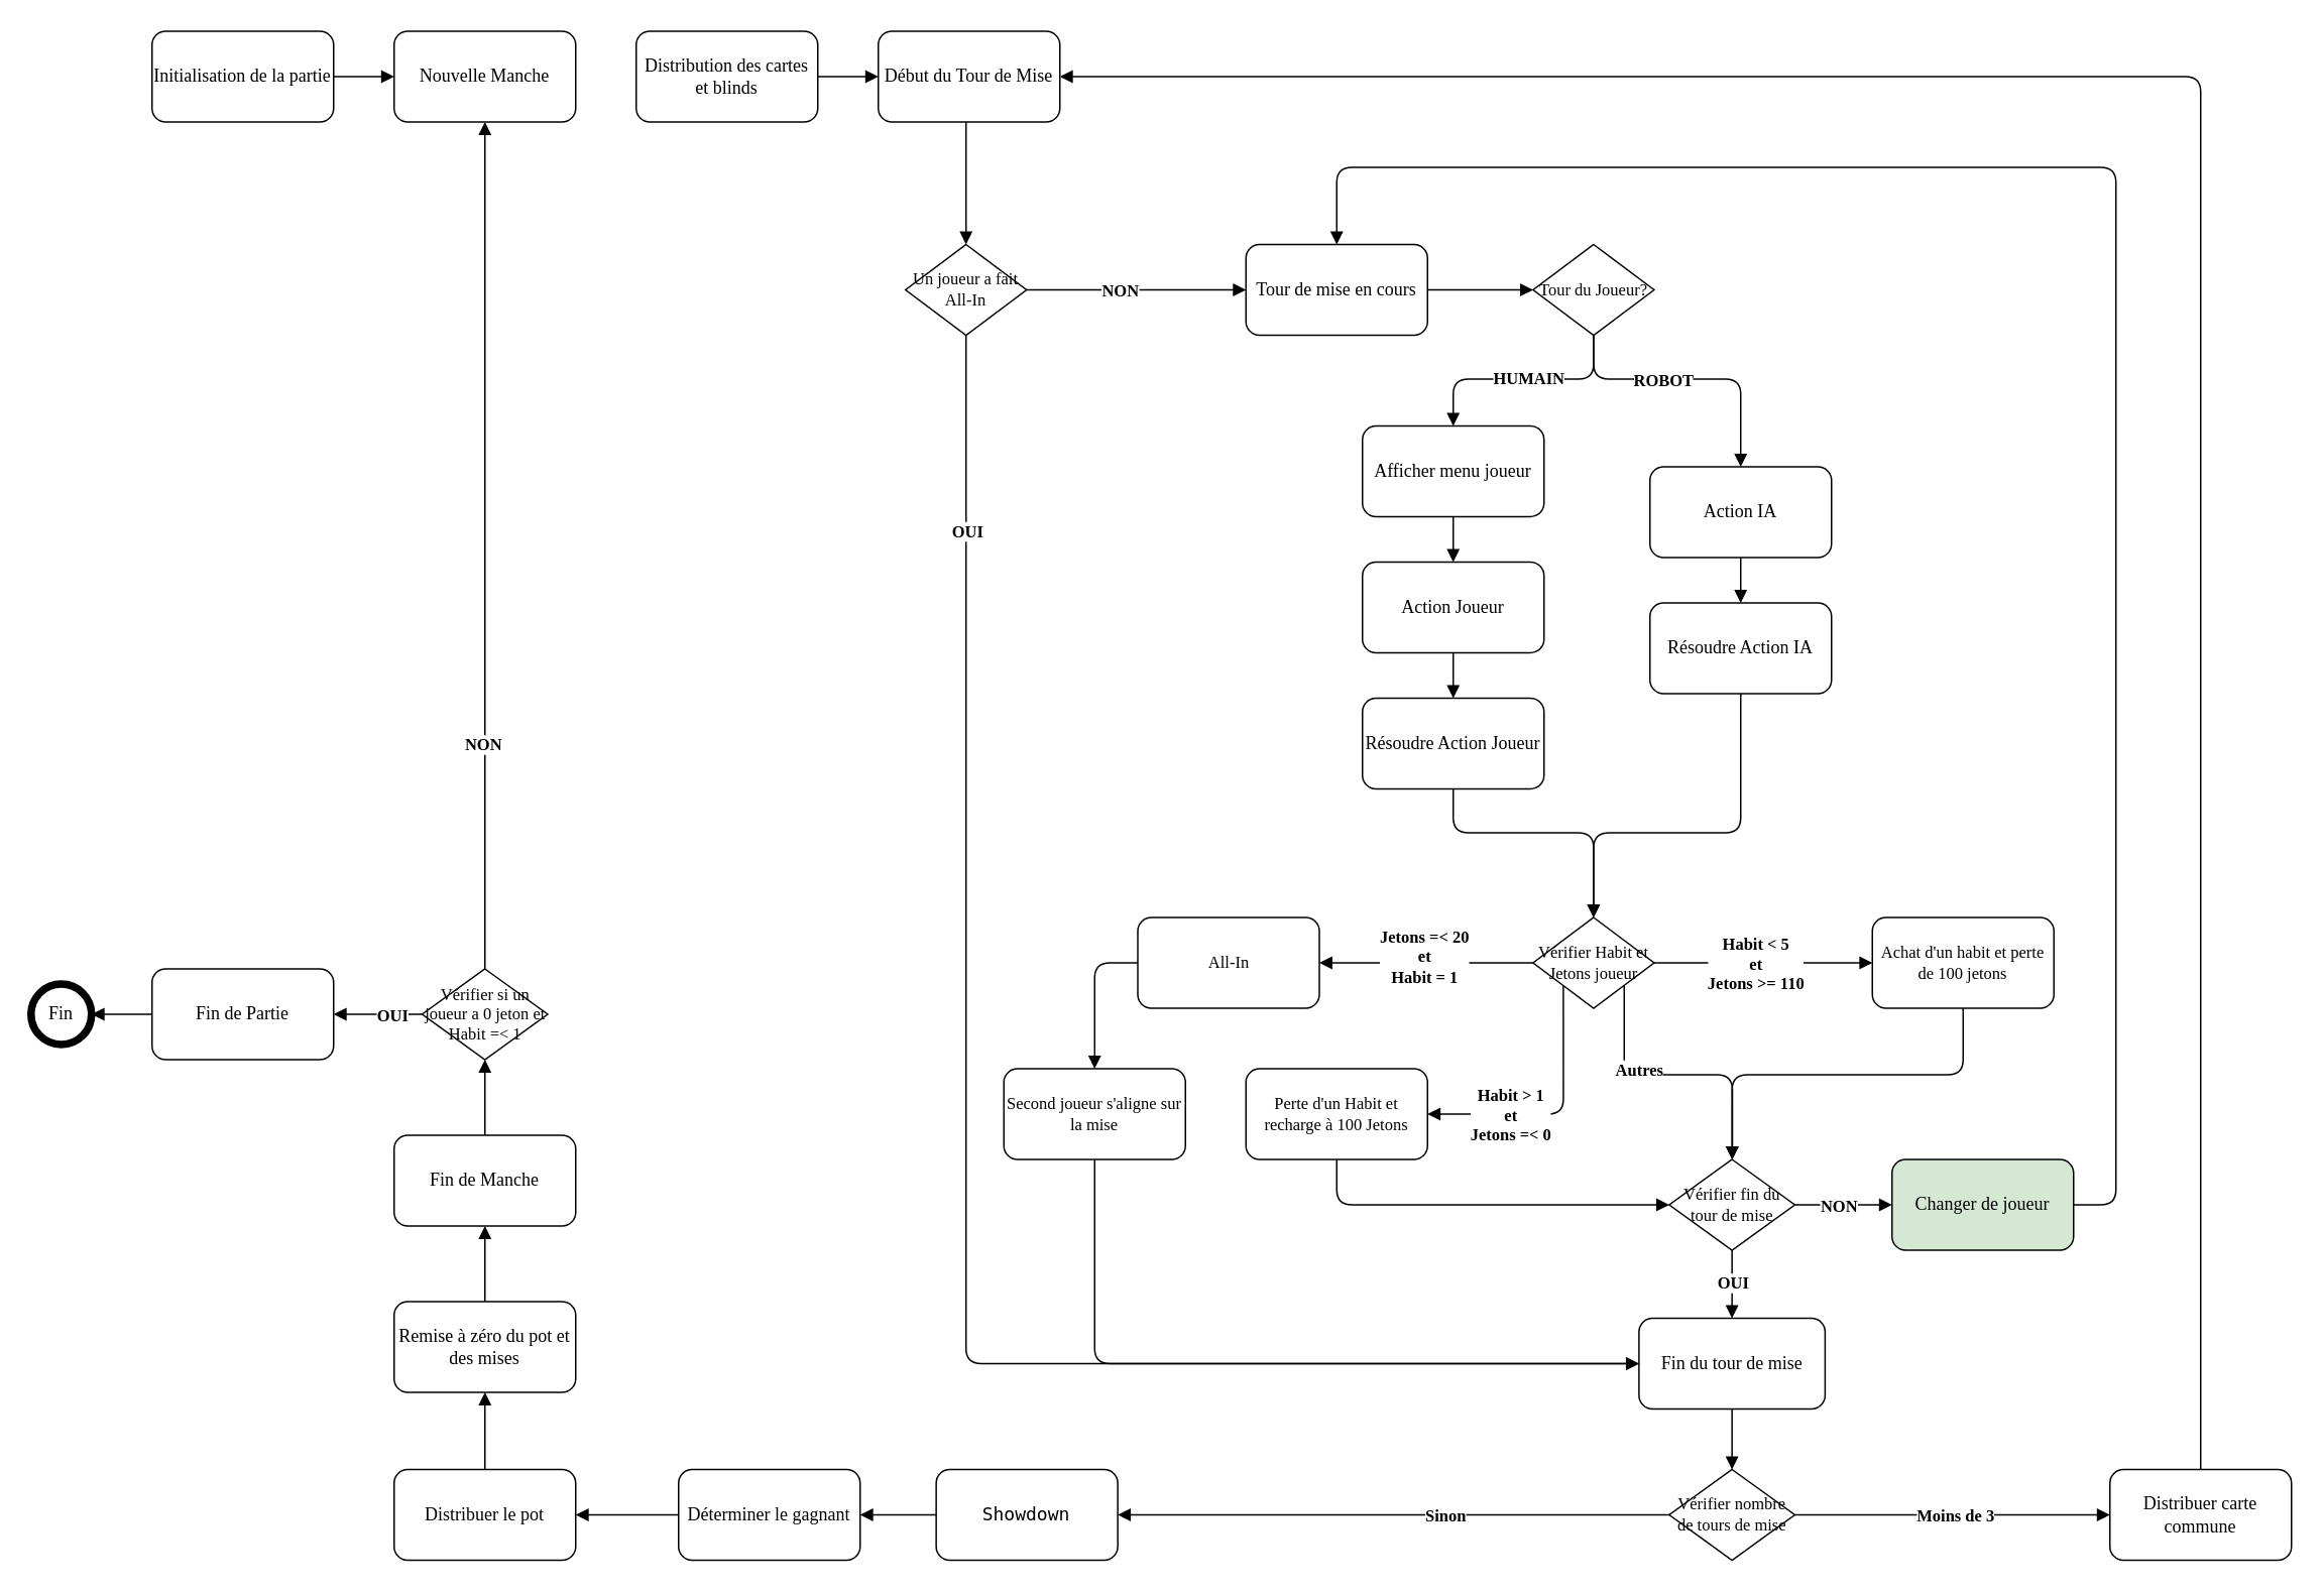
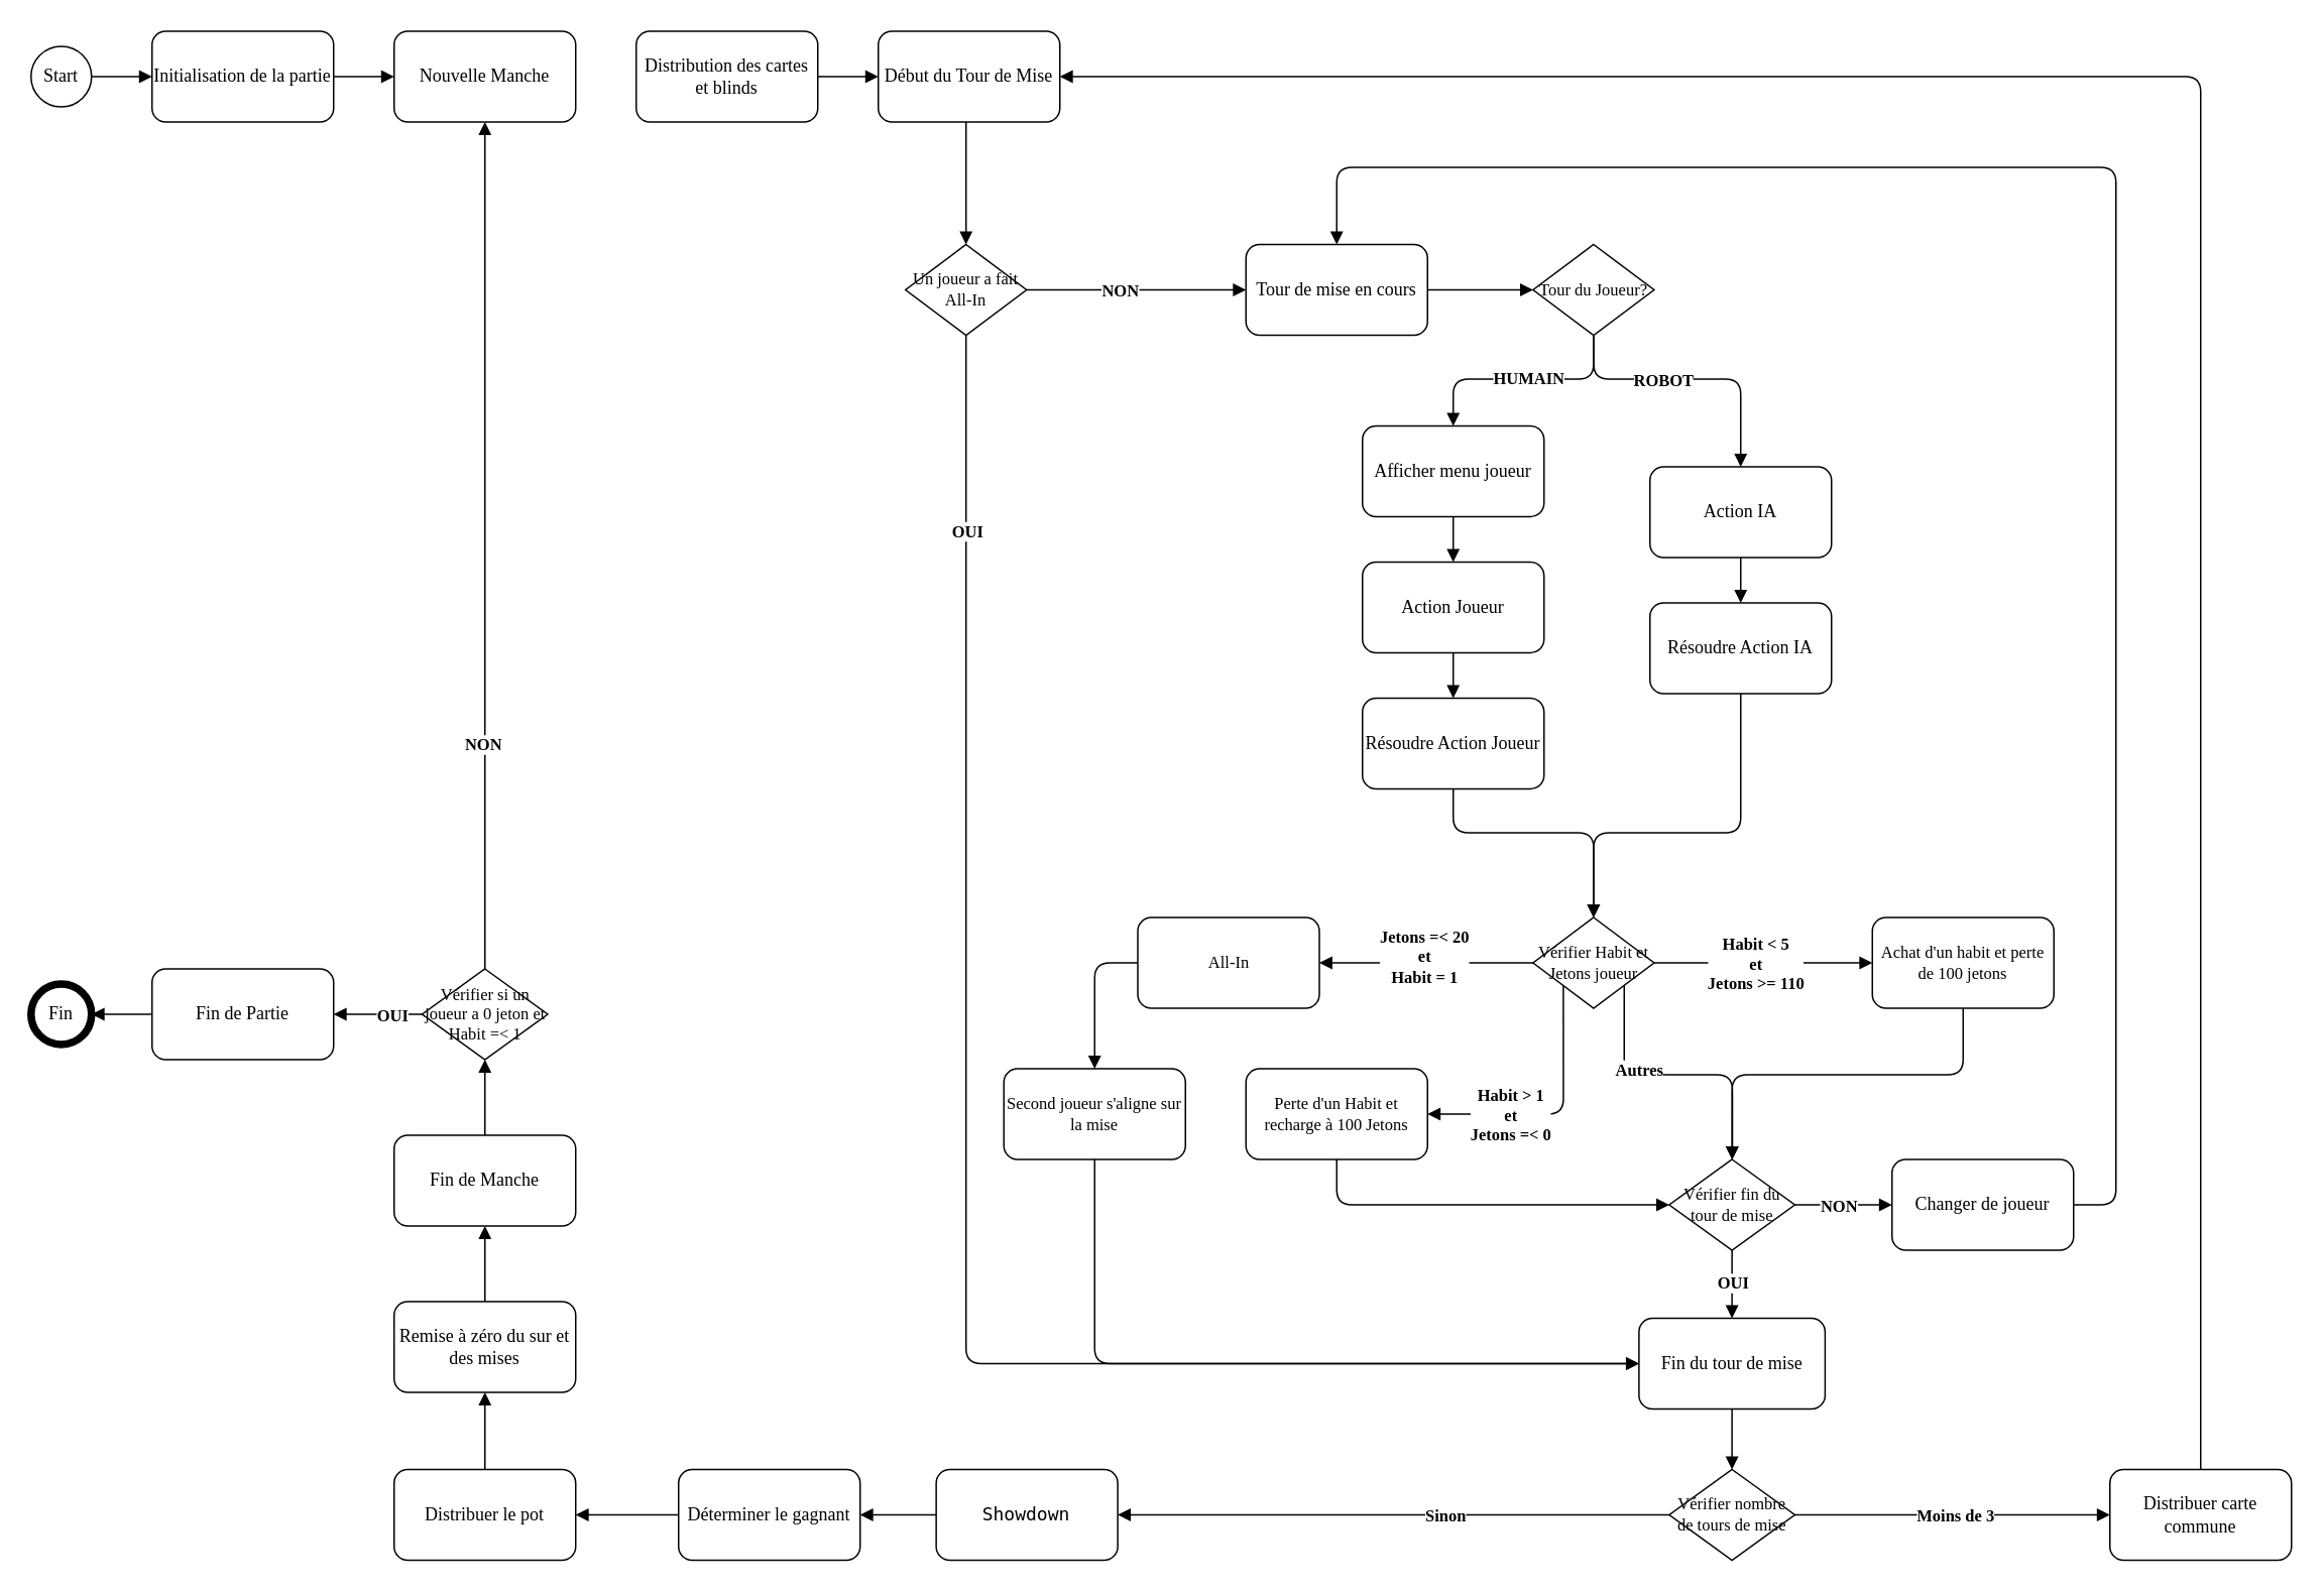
+ <mxCell id="3" value="Start" style="ellipse;whiteSpace=wrap;html=1;aspect=fixed;fontFamily=Verdana;" vertex="1" parent="1"><mxGeometry x="20" y="30" width="40" height="40" as="geometry" /></mxCell>
+ <mxCell id="2" style="edgeStyle=orthogonalEdgeStyle;rounded=1;orthogonalLoop=1;jettySize=auto;html=1;endArrow=block;endFill=1;curved=0;fontFamily=Verdana;" edge="1" parent="1" source="3" target="5"><mxGeometry relative="1" as="geometry" /></mxCell>
- <mxCell id="36" value="Changer de joueur" style="whiteSpace=wrap;rounded=1;fontFamily=Verdana;html=1;fillColor=#d5e8d4;" vertex="1" parent="1"><mxGeometry x="1250" y="766" width="120" height="60" as="geometry" /></mxCell>
+ <mxCell id="36" value="Changer de joueur" style="whiteSpace=wrap;rounded=1;fontFamily=Verdana;html=1;" vertex="1" parent="1"><mxGeometry x="1250" y="766" width="120" height="60" as="geometry" /></mxCell>
- <mxCell id="54" value="Remise à zéro du pot et des mises" style="whiteSpace=wrap;rounded=1;fontFamily=Verdana;html=1;" vertex="1" parent="1"><mxGeometry x="260" y="860" width="120" height="60" as="geometry" /></mxCell>
+ <mxCell id="54" value="Remise à zéro du sur et des mises" style="whiteSpace=wrap;rounded=1;fontFamily=Verdana;html=1;" vertex="1" parent="1"><mxGeometry x="260" y="860" width="120" height="60" as="geometry" /></mxCell>
